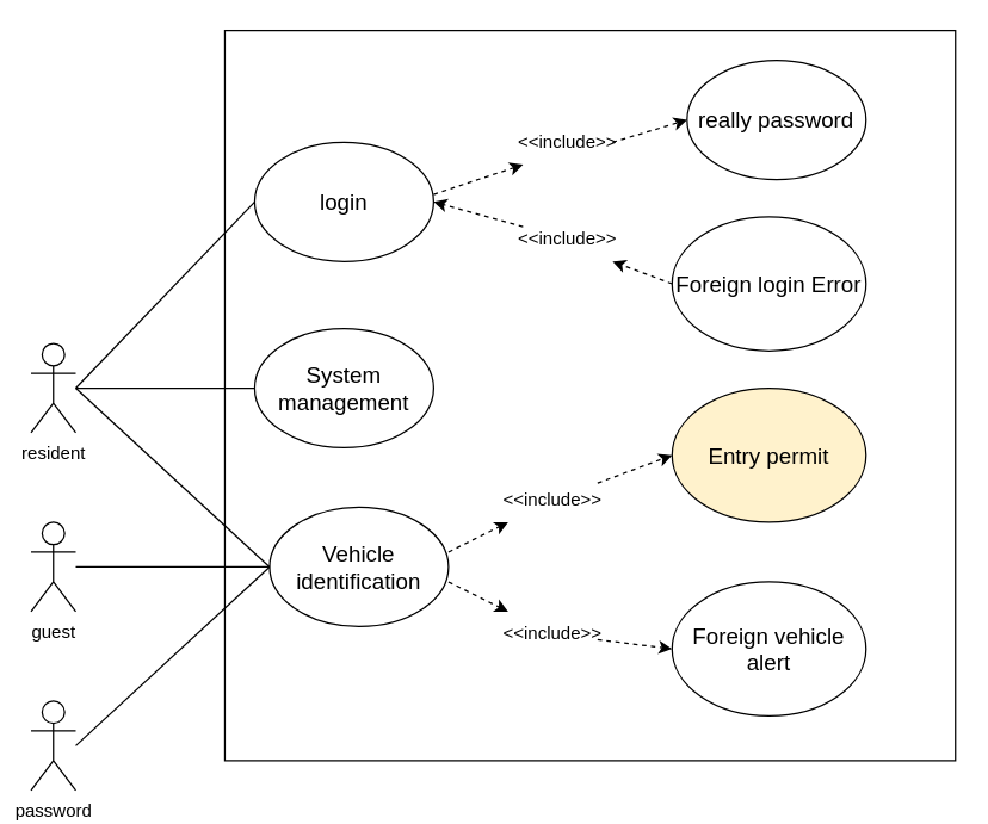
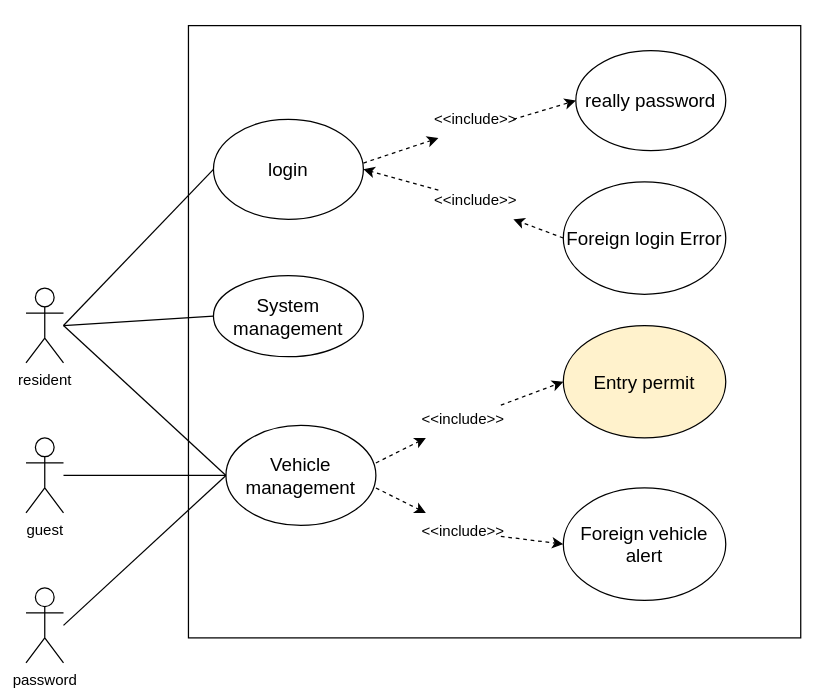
- <mxCell id="9" value="&lt;font style=&quot;font-size: 15px;&quot;&gt;System management&lt;/font&gt;" style="ellipse;whiteSpace=wrap;html=1;" vertex="1" parent="1"><mxGeometry x="170" y="220" width="120" height="80" as="geometry" /></mxCell>
+ <mxCell id="9" value="&lt;font style=&quot;font-size: 15px;&quot;&gt;System management&lt;/font&gt;" style="ellipse;whiteSpace=wrap;html=1;" vertex="1" parent="1"><mxGeometry x="170" y="220" width="120" height="65" as="geometry" /></mxCell>
- <mxCell id="10" value="&lt;font style=&quot;font-size: 15px;&quot;&gt;Vehicle identification&lt;/font&gt;" style="ellipse;whiteSpace=wrap;html=1;" vertex="1" parent="1"><mxGeometry x="180" y="340" width="120" height="80" as="geometry" /></mxCell>
+ <mxCell id="10" value="&lt;font style=&quot;font-size: 15px;&quot;&gt;Vehicle management&lt;/font&gt;" style="ellipse;whiteSpace=wrap;html=1;" vertex="1" parent="1"><mxGeometry x="180" y="340" width="120" height="80" as="geometry" /></mxCell>
